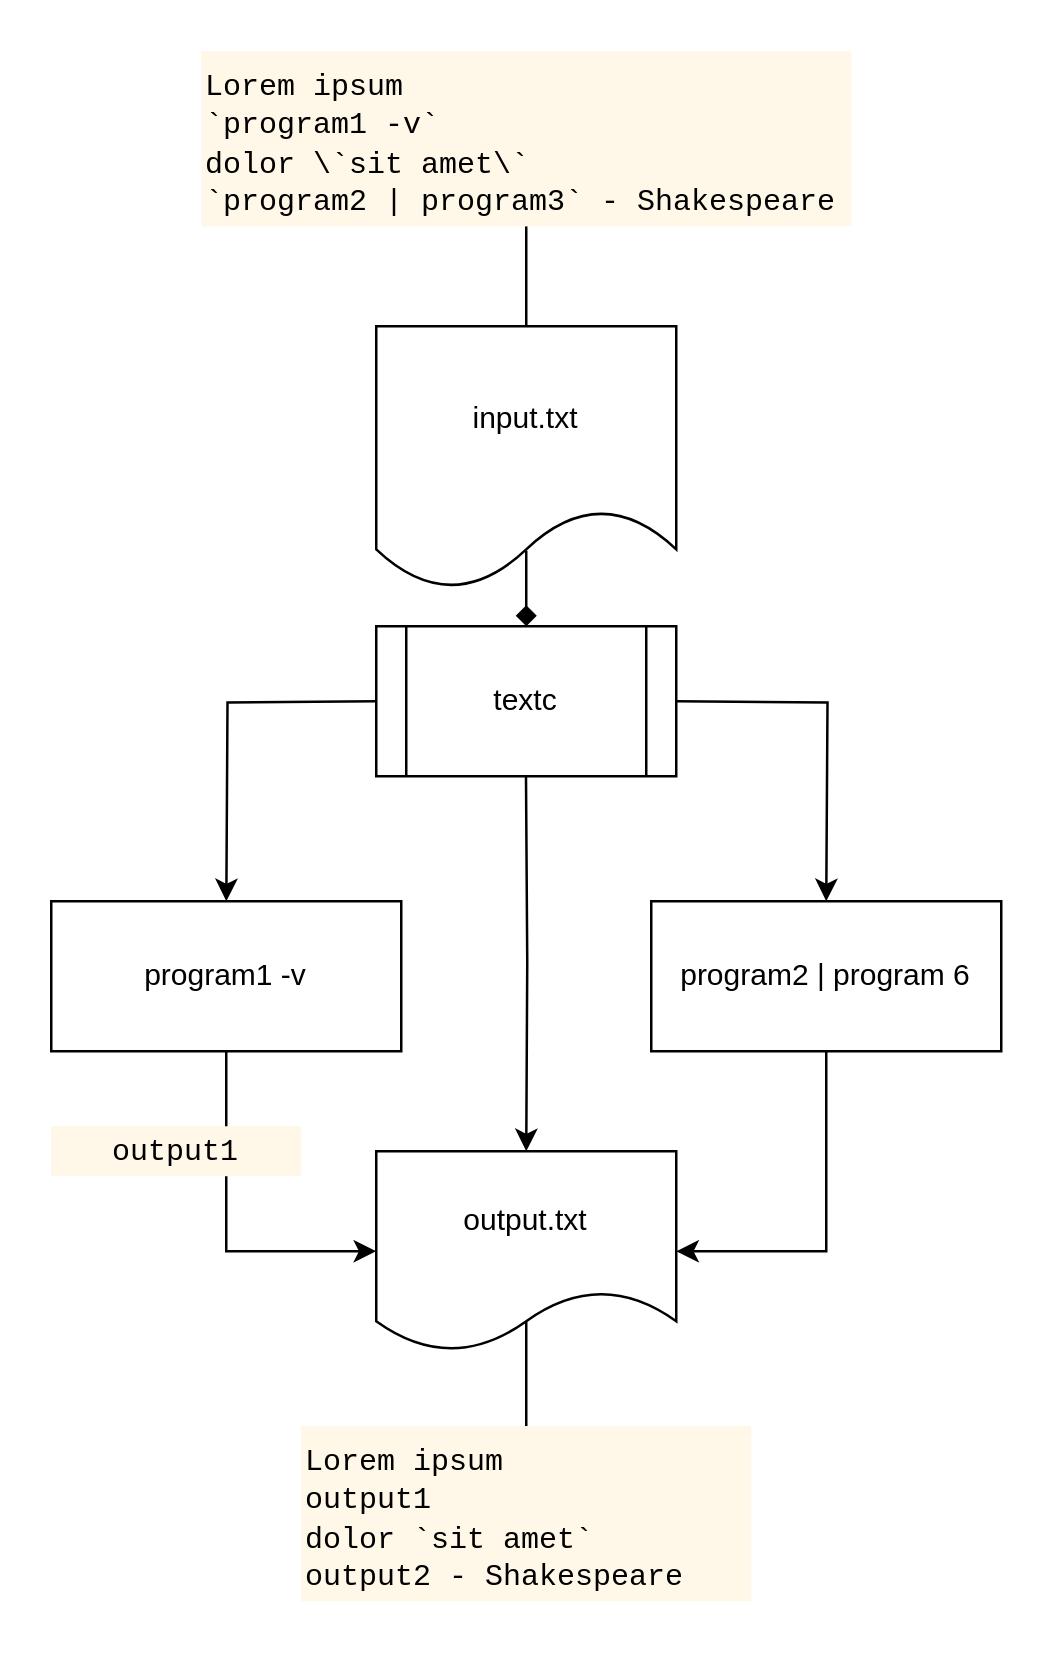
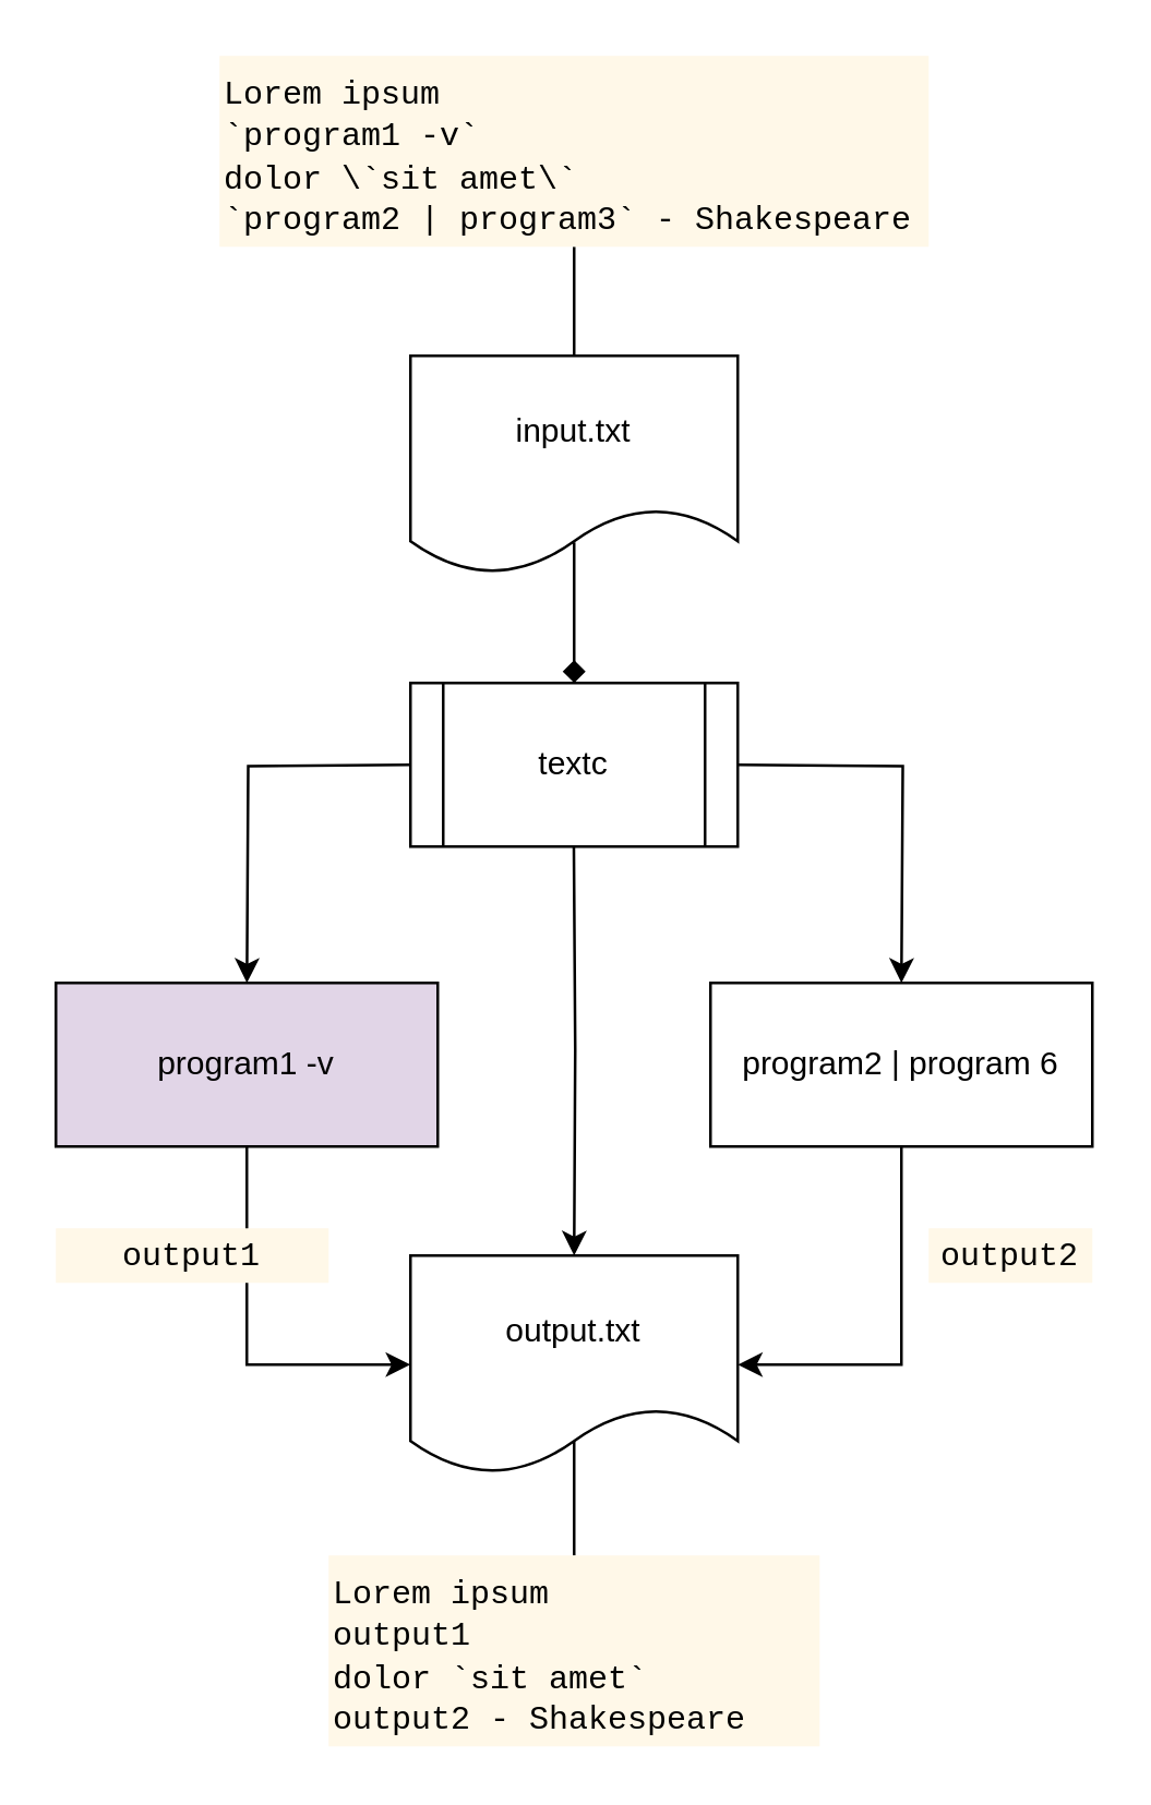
- <mxCell id="5" value="input.txt" style="shape=document;whiteSpace=wrap;html=1;boundedLbl=1;" vertex="1" parent="1"><mxGeometry x="150" y="130" width="120" height="105" as="geometry" /></mxCell>
+ <mxCell id="5" value="input.txt" style="shape=document;whiteSpace=wrap;html=1;boundedLbl=1;" vertex="1" parent="1"><mxGeometry x="150" y="130" width="120" height="80" as="geometry" /></mxCell>
- <mxCell id="12" value="program1 -v" style="rounded=0;whiteSpace=wrap;html=1;" vertex="1" parent="1"><mxGeometry x="20" y="360" width="140" height="60" as="geometry" /></mxCell>
+ <mxCell id="12" value="program1 -v" style="rounded=0;whiteSpace=wrap;html=1;fillColor=#e1d5e7;" vertex="1" parent="1"><mxGeometry x="20" y="360" width="140" height="60" as="geometry" /></mxCell>
+ <mxCell id="18" value="&lt;font face=&quot;Courier New&quot;&gt;output2&lt;/font&gt;" style="text;html=1;align=center;verticalAlign=middle;whiteSpace=wrap;rounded=0;fillColor=#FFF8E8;" vertex="1" parent="1"><mxGeometry x="340" y="450" width="60" height="20" as="geometry" /></mxCell>
